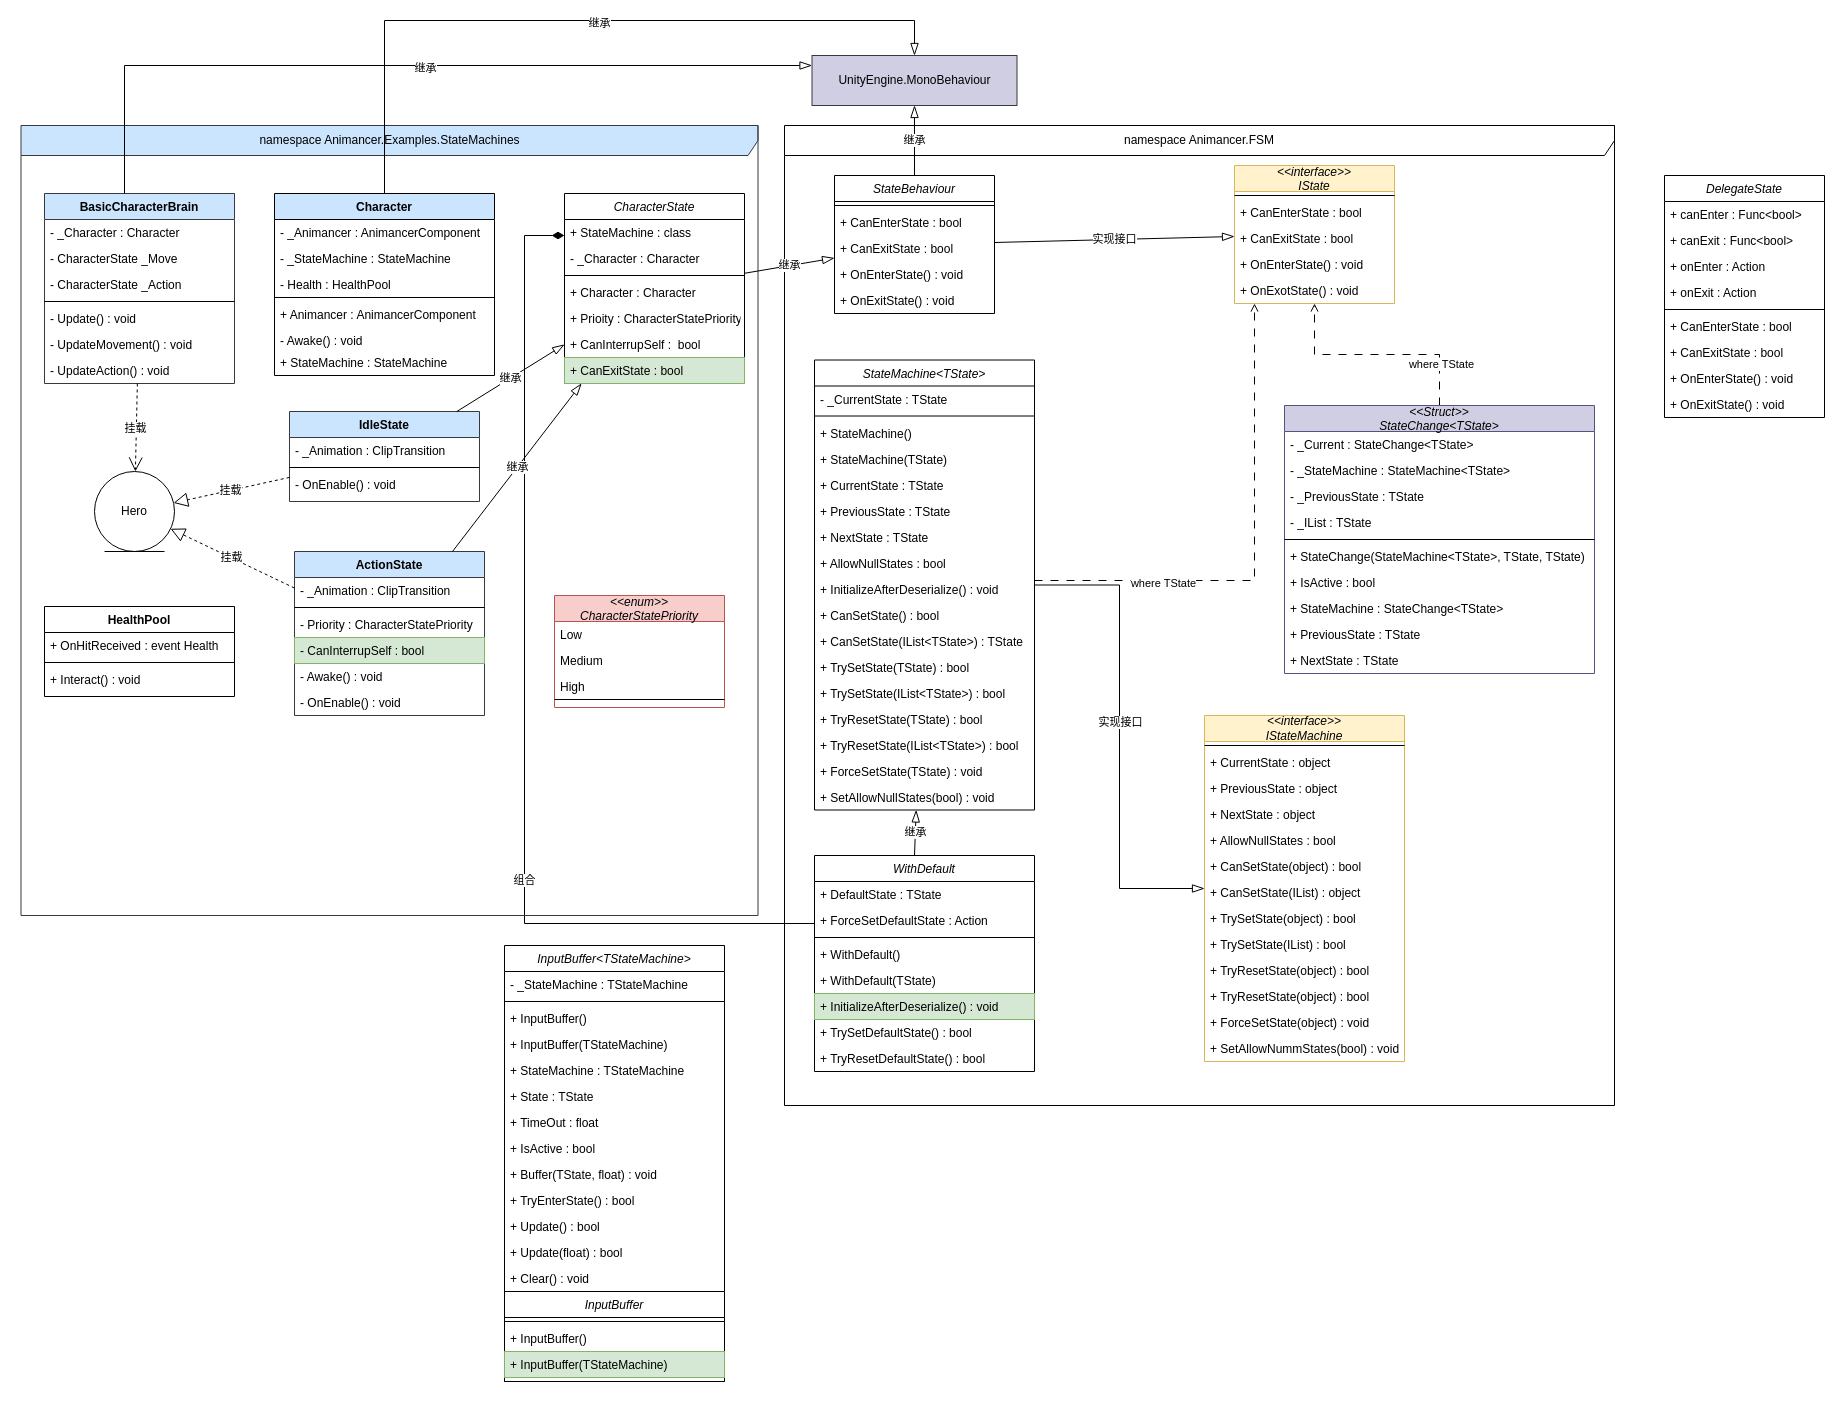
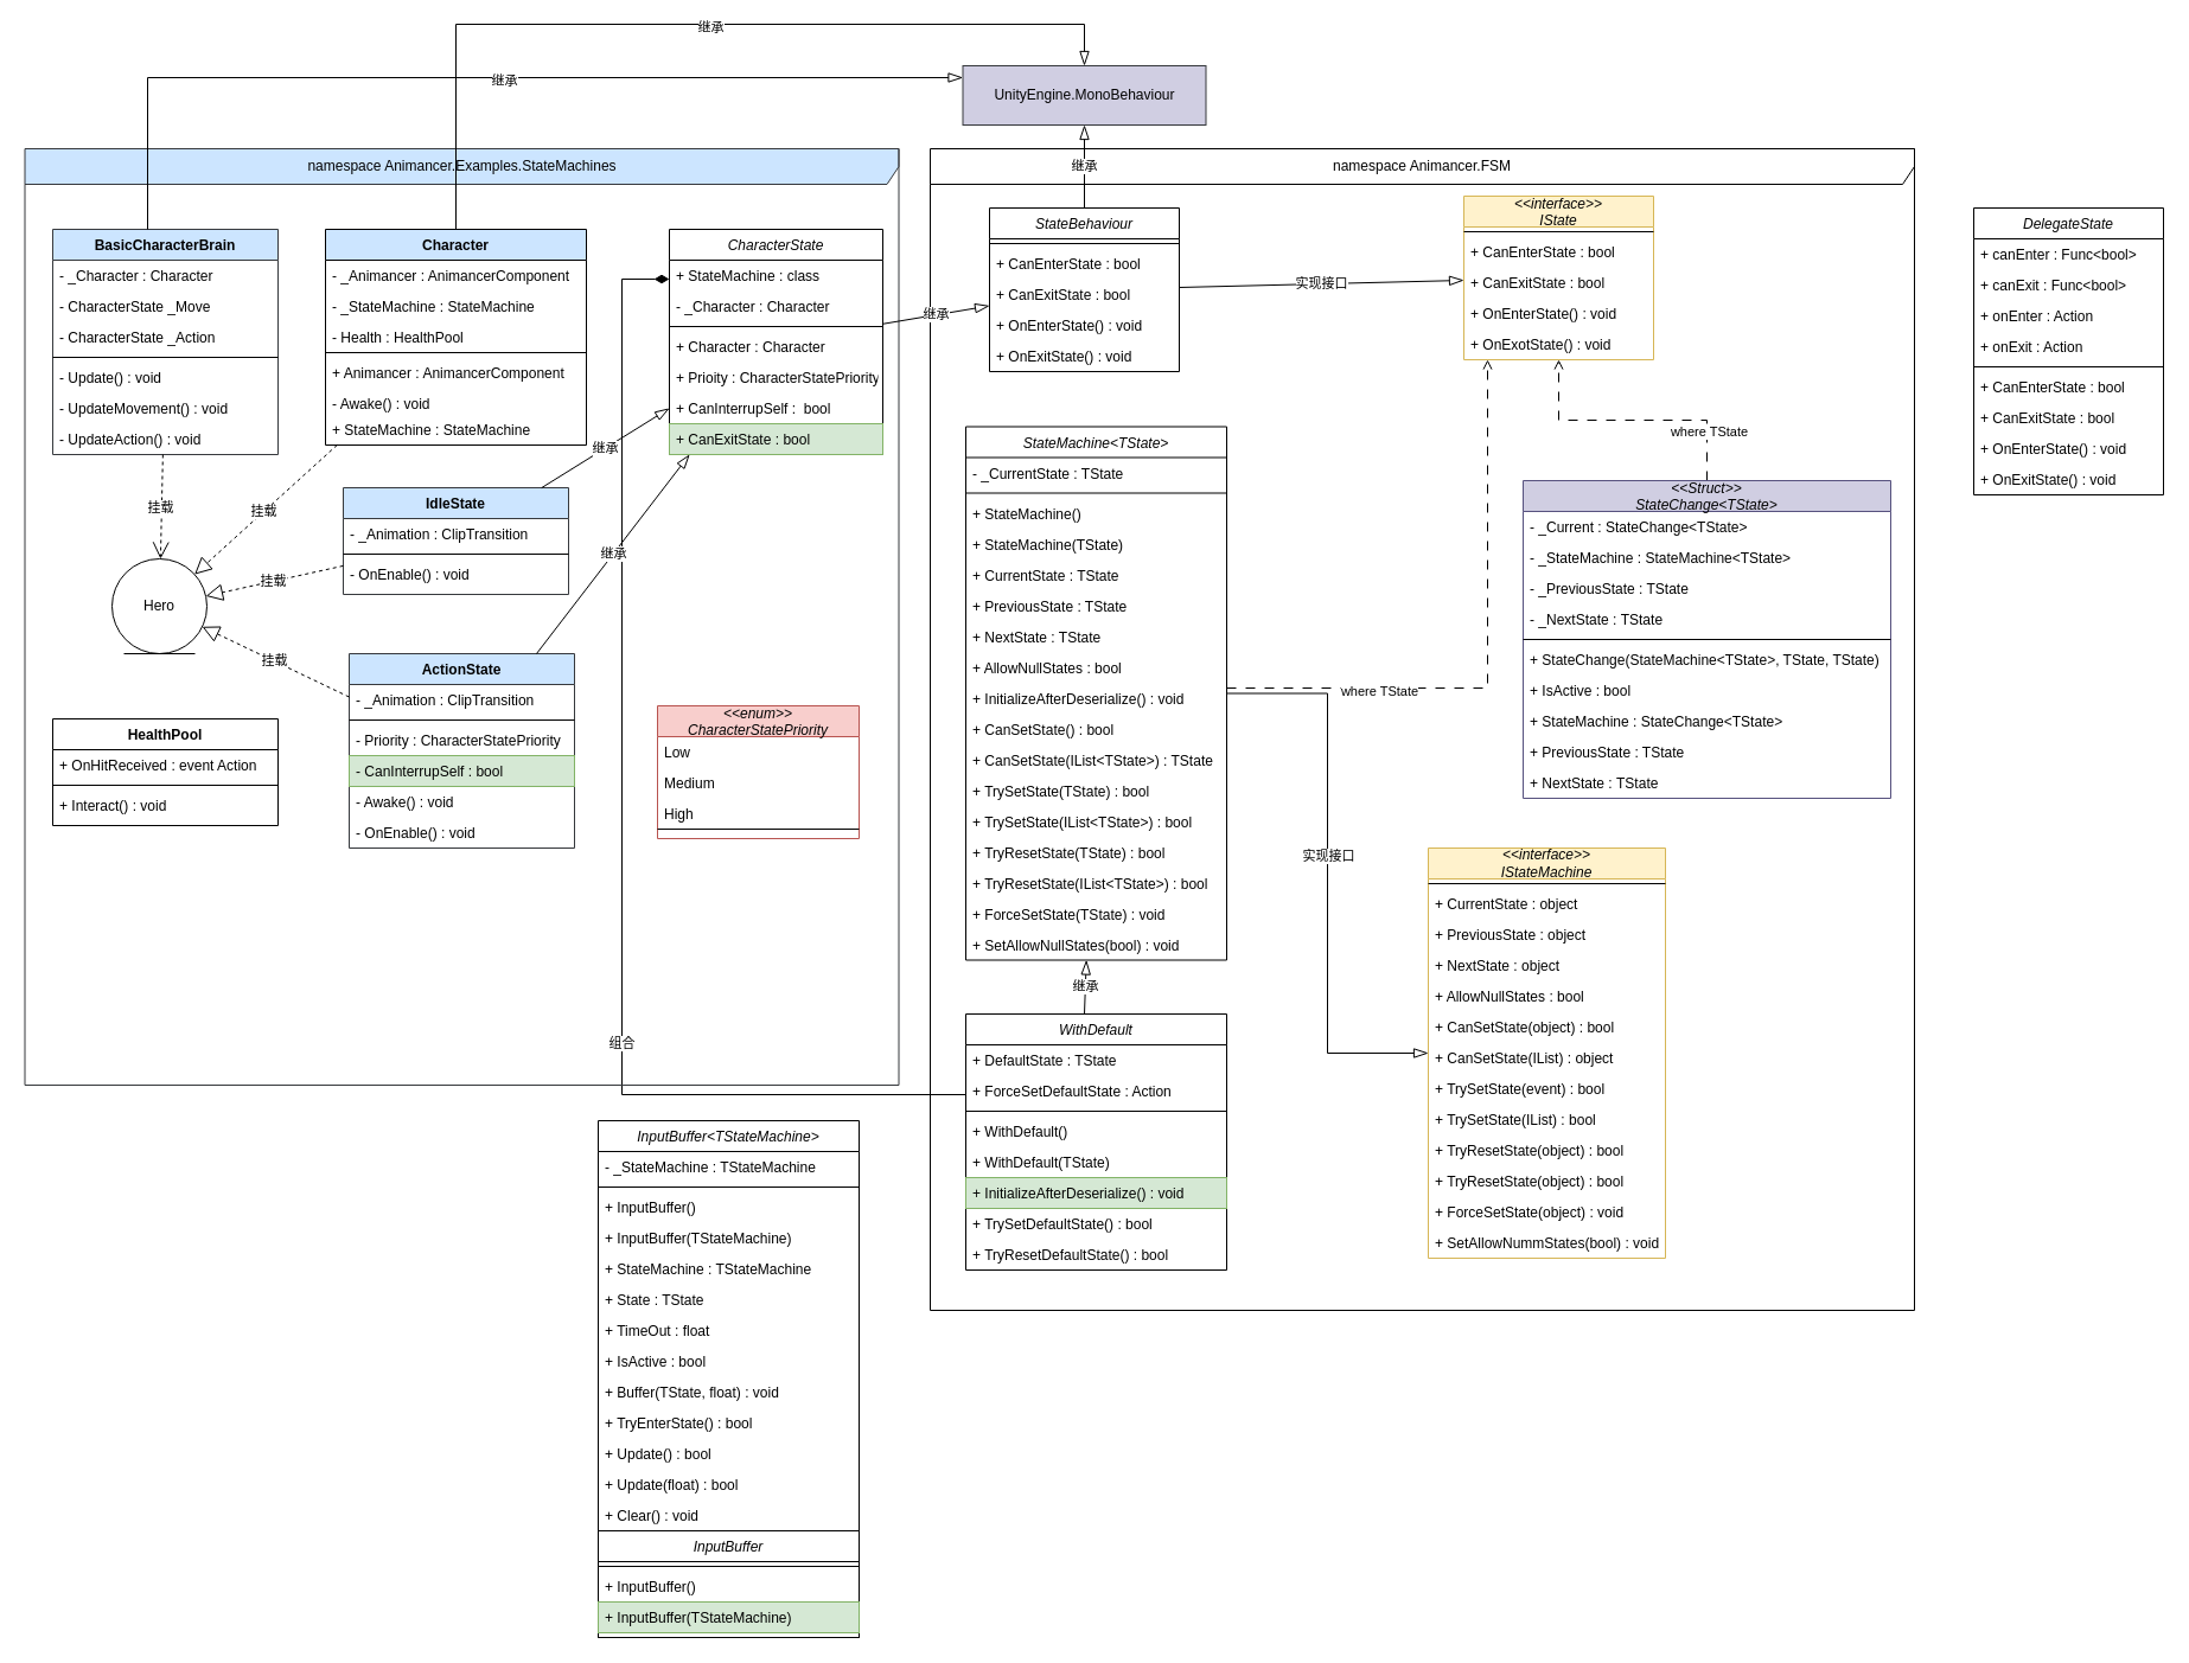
+ <mxCell id="92" value="" style="endArrow=block;dashed=1;endFill=0;endSize=12;html=1;rounded=0;" parent="1" source="84" target="81" edge="1"><mxGeometry width="160" relative="1" as="geometry"><mxPoint x="74" y="205" as="sourcePoint" /><mxPoint x="234" y="205" as="targetPoint" /></mxGeometry></mxCell>
+ <mxCell id="93" value="挂载" style="edgeLabel;html=1;align=center;verticalAlign=middle;resizable=0;points=[];" parent="92" vertex="1" connectable="0"><mxGeometry x="0.027" y="-1" relative="1" as="geometry"><mxPoint as="offset" /></mxGeometry></mxCell>
- <mxCell id="60" value="- _IList : TState" style="text;align=left;verticalAlign=top;spacingLeft=4;spacingRight=4;overflow=hidden;rotatable=0;points=[[0,0.5],[1,0.5]];portConstraint=eastwest;" parent="56" vertex="1"><mxGeometry y="104" width="310" height="26" as="geometry" /></mxCell>
+ <mxCell id="60" value="- _NextState : TState" style="text;align=left;verticalAlign=top;spacingLeft=4;spacingRight=4;overflow=hidden;rotatable=0;points=[[0,0.5],[1,0.5]];portConstraint=eastwest;" parent="56" vertex="1"><mxGeometry y="104" width="310" height="26" as="geometry" /></mxCell>
- <mxCell id="125" value="+ OnHitReceived : event Health" style="text;align=left;verticalAlign=top;spacingLeft=4;spacingRight=4;overflow=hidden;rotatable=0;points=[[0,0.5],[1,0.5]];portConstraint=eastwest;" parent="124" vertex="1"><mxGeometry y="26" width="190" height="26" as="geometry" /></mxCell>
+ <mxCell id="125" value="+ OnHitReceived : event Action" style="text;align=left;verticalAlign=top;spacingLeft=4;spacingRight=4;overflow=hidden;rotatable=0;points=[[0,0.5],[1,0.5]];portConstraint=eastwest;" parent="124" vertex="1"><mxGeometry y="26" width="190" height="26" as="geometry" /></mxCell>
- <mxCell id="75" value="+ TrySetState(object) : bool" style="text;align=left;verticalAlign=top;spacingLeft=4;spacingRight=4;overflow=hidden;rotatable=0;points=[[0,0.5],[1,0.5]];portConstraint=eastwest;" parent="67" vertex="1"><mxGeometry y="190" width="200" height="26" as="geometry" /></mxCell>
+ <mxCell id="75" value="+ TrySetState(event) : bool" style="text;align=left;verticalAlign=top;spacingLeft=4;spacingRight=4;overflow=hidden;rotatable=0;points=[[0,0.5],[1,0.5]];portConstraint=eastwest;" parent="67" vertex="1"><mxGeometry y="190" width="200" height="26" as="geometry" /></mxCell>
